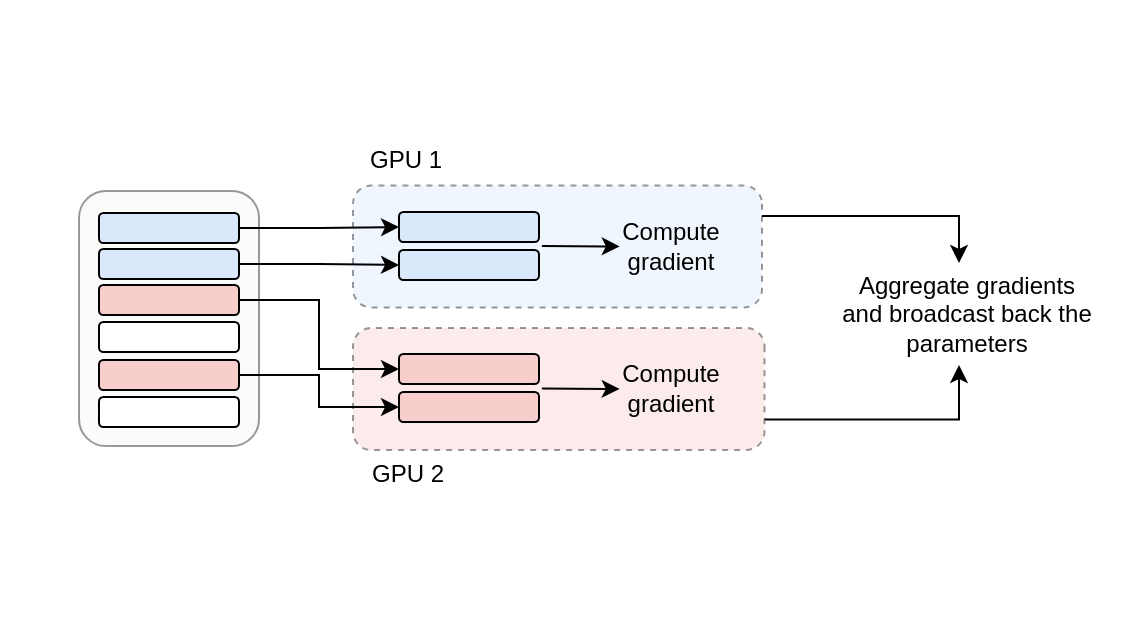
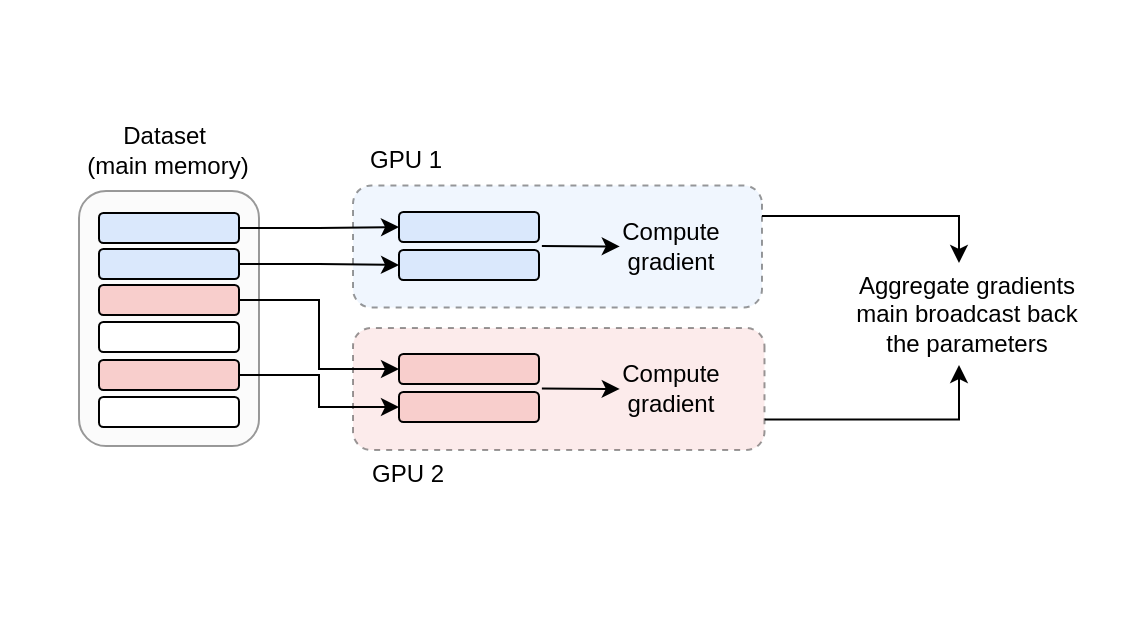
+ <mxCell id="14" value="Dataset&amp;nbsp;&lt;div&gt;(main memory)&lt;/div&gt;" style="text;html=1;align=center;verticalAlign=middle;whiteSpace=wrap;rounded=0;" parent="1" vertex="1"><mxGeometry x="29" y="59.5" width="110" height="30" as="geometry" /></mxCell>
- <mxCell id="28" value="Aggregate gradients and broadcast back the parameters" style="text;html=1;align=center;verticalAlign=middle;whiteSpace=wrap;rounded=0;spacingLeft=9;" parent="1" vertex="1"><mxGeometry x="409" y="131" width="140" height="51" as="geometry" /></mxCell>
+ <mxCell id="28" value="Aggregate gradients main broadcast back the parameters" style="text;html=1;align=center;verticalAlign=middle;whiteSpace=wrap;rounded=0;spacingLeft=9;" parent="1" vertex="1"><mxGeometry x="409" y="131" width="140" height="51" as="geometry" /></mxCell>
